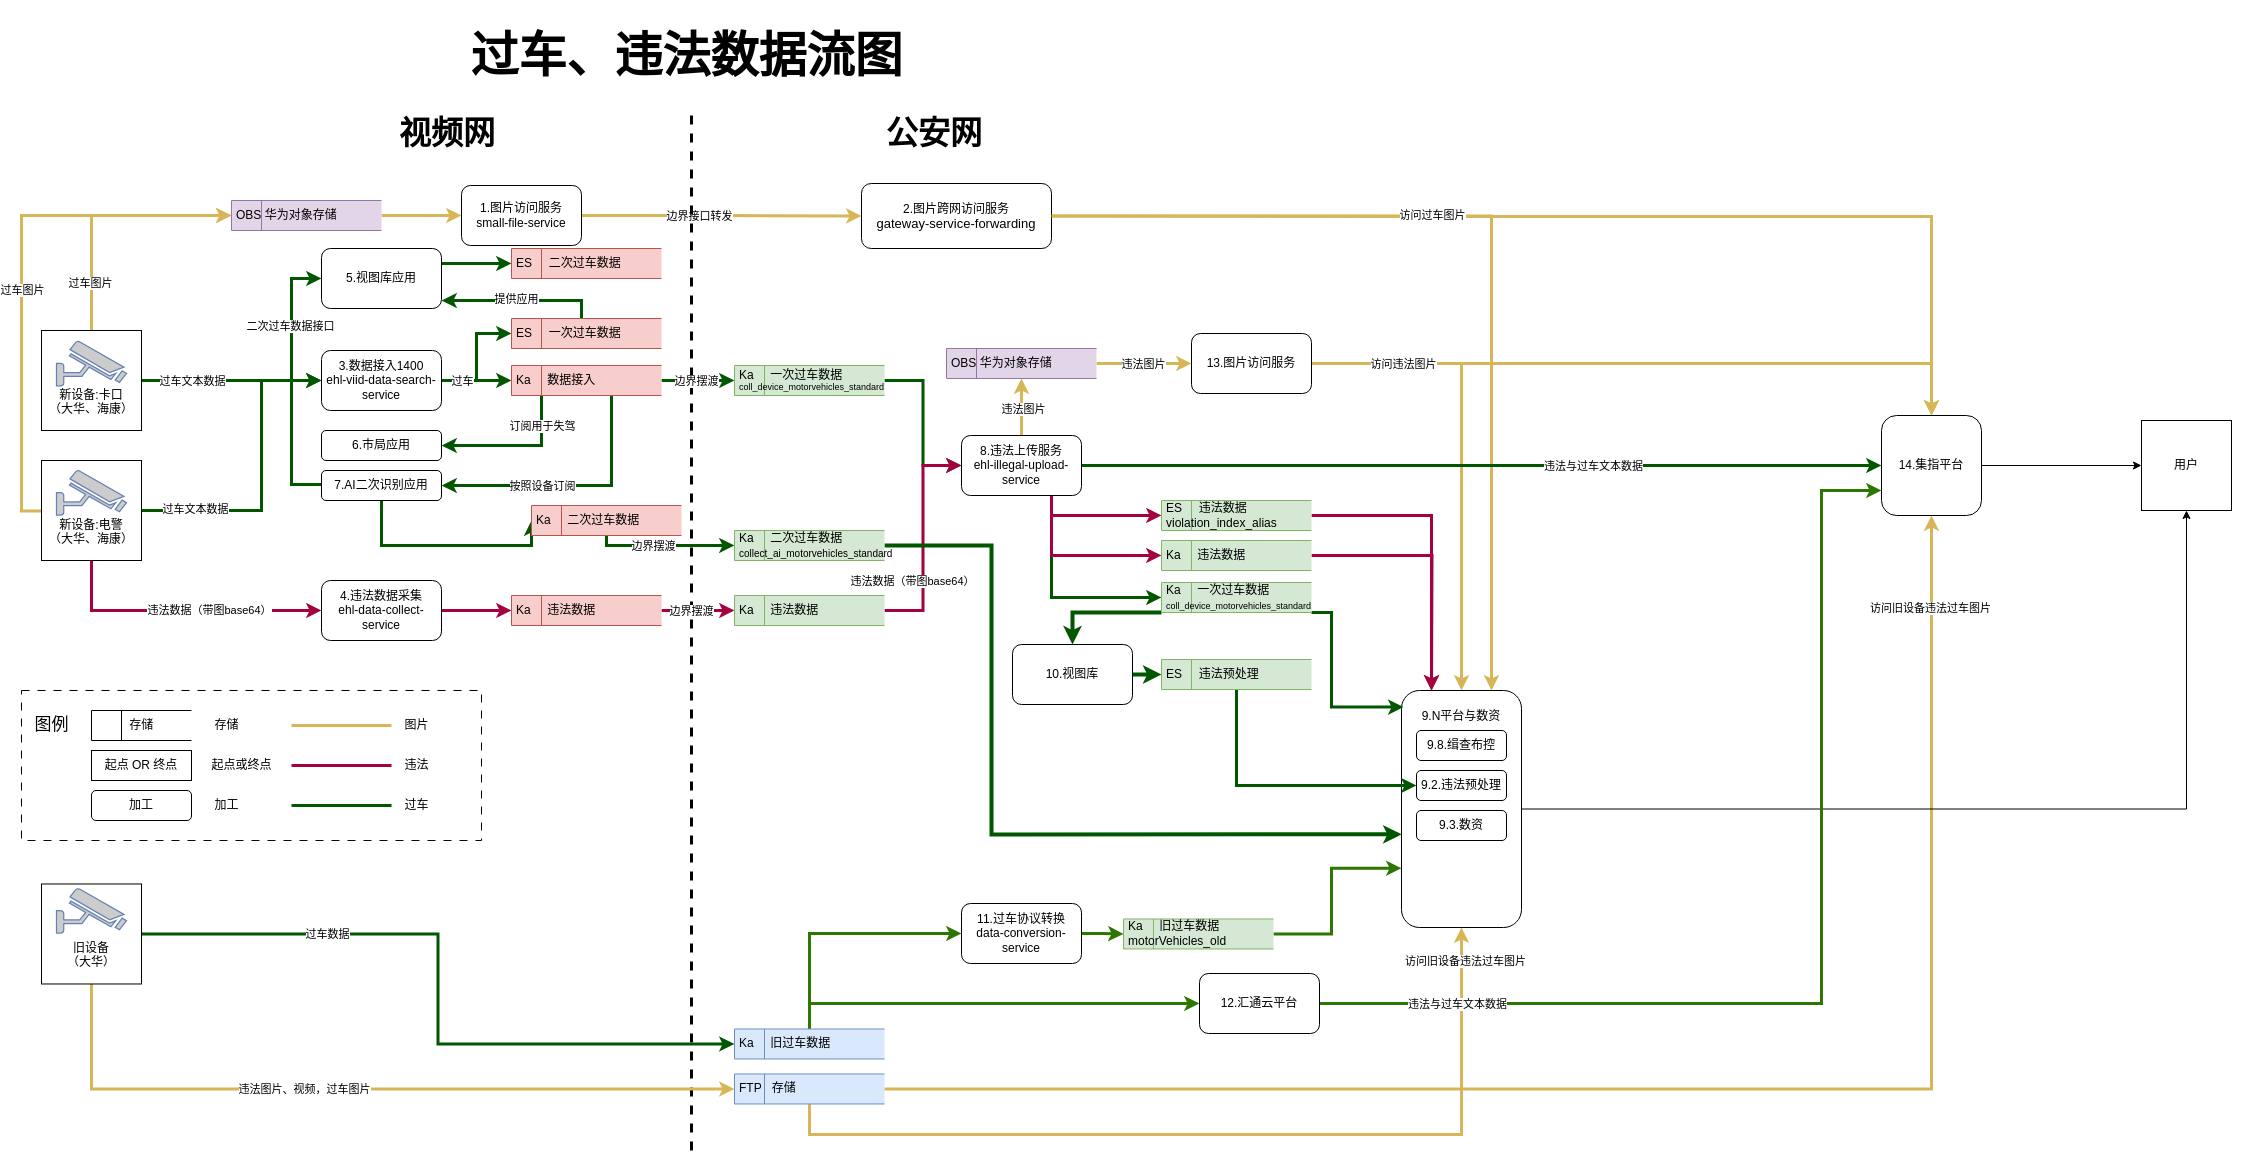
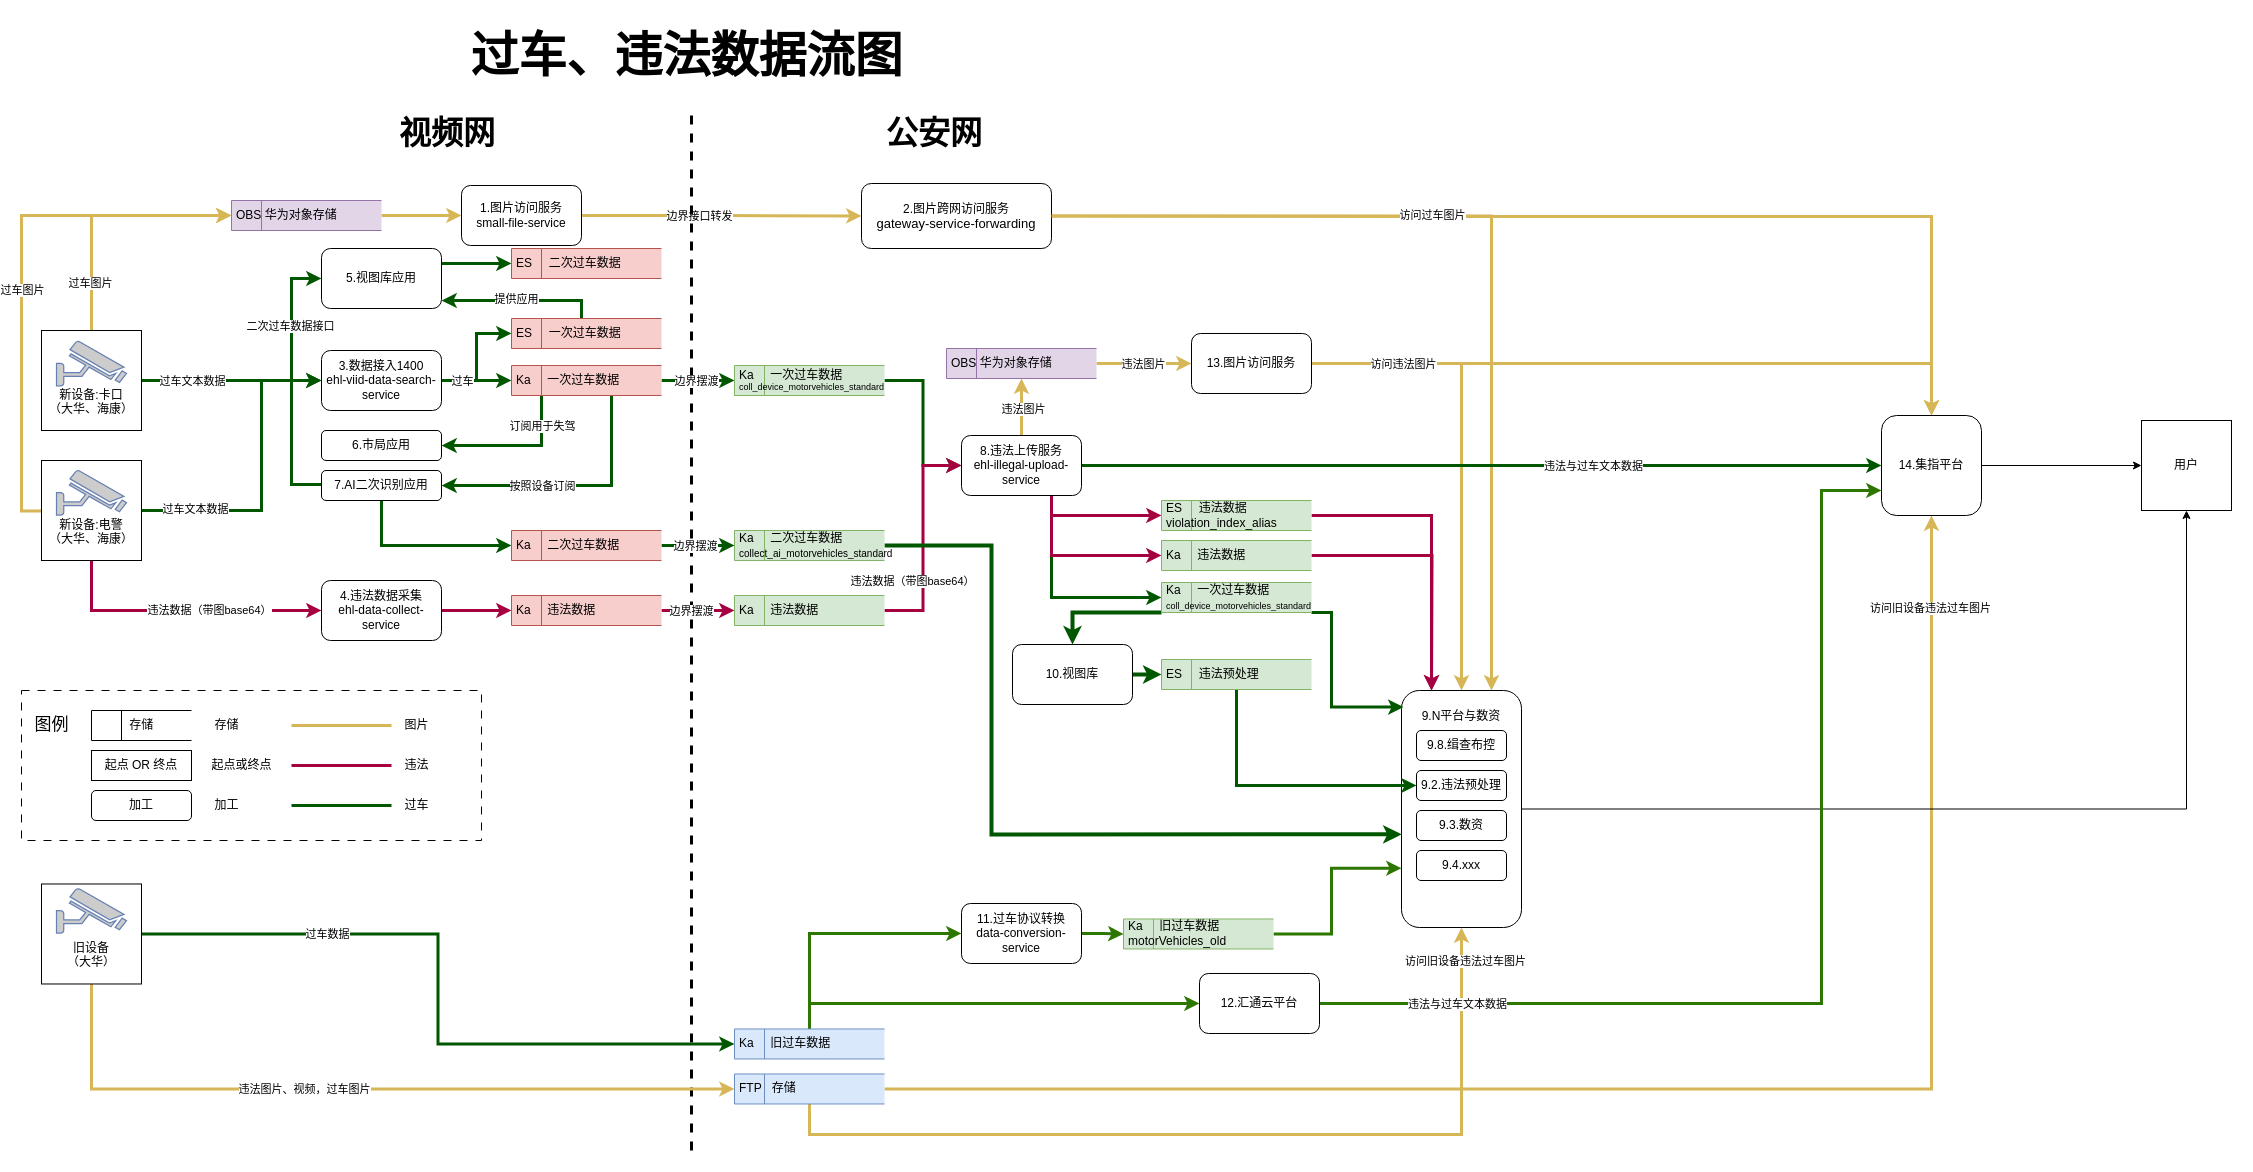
- <mxCell id="62" value="Ka&amp;nbsp; &amp;nbsp; &amp;nbsp;数据接入" style="html=1;dashed=0;whiteSpace=wrap;shape=mxgraph.dfd.dataStoreID;align=left;spacingLeft=3;points=[[0,0],[0.5,0],[1,0],[0,0.5],[1,0.5],[0,1],[0.5,1],[1,1]];fillColor=#f8cecc;strokeColor=#b85450;" vertex="1" parent="1"><mxGeometry x="510" y="365" width="150" height="30" as="geometry" /></mxCell>
+ <mxCell id="62" value="Ka&amp;nbsp; &amp;nbsp; &amp;nbsp;一次过车数据" style="html=1;dashed=0;whiteSpace=wrap;shape=mxgraph.dfd.dataStoreID;align=left;spacingLeft=3;points=[[0,0],[0.5,0],[1,0],[0,0.5],[1,0.5],[0,1],[0.5,1],[1,1]];fillColor=#f8cecc;strokeColor=#b85450;" vertex="1" parent="1"><mxGeometry x="510" y="365" width="150" height="30" as="geometry" /></mxCell>
- <mxCell id="80" value="Ka&amp;nbsp; &amp;nbsp; &amp;nbsp;二次过车数据" style="html=1;dashed=0;whiteSpace=wrap;shape=mxgraph.dfd.dataStoreID;align=left;spacingLeft=3;points=[[0,0],[0.5,0],[1,0],[0,0.5],[1,0.5],[0,1],[0.5,1],[1,1]];fillColor=#f8cecc;strokeColor=#b85450;" vertex="1" parent="1"><mxGeometry x="530" y="505" width="150" height="30" as="geometry" /></mxCell>
+ <mxCell id="80" value="Ka&amp;nbsp; &amp;nbsp; &amp;nbsp;二次过车数据" style="html=1;dashed=0;whiteSpace=wrap;shape=mxgraph.dfd.dataStoreID;align=left;spacingLeft=3;points=[[0,0],[0.5,0],[1,0],[0,0.5],[1,0.5],[0,1],[0.5,1],[1,1]];fillColor=#f8cecc;strokeColor=#b85450;" vertex="1" parent="1"><mxGeometry x="510" y="530" width="150" height="30" as="geometry" /></mxCell>
+ <mxCell id="134" value="9.4.xxx" style="rounded=1;whiteSpace=wrap;html=1;" vertex="1" parent="1"><mxGeometry x="1415" y="850" width="90" height="30" as="geometry" /></mxCell>
